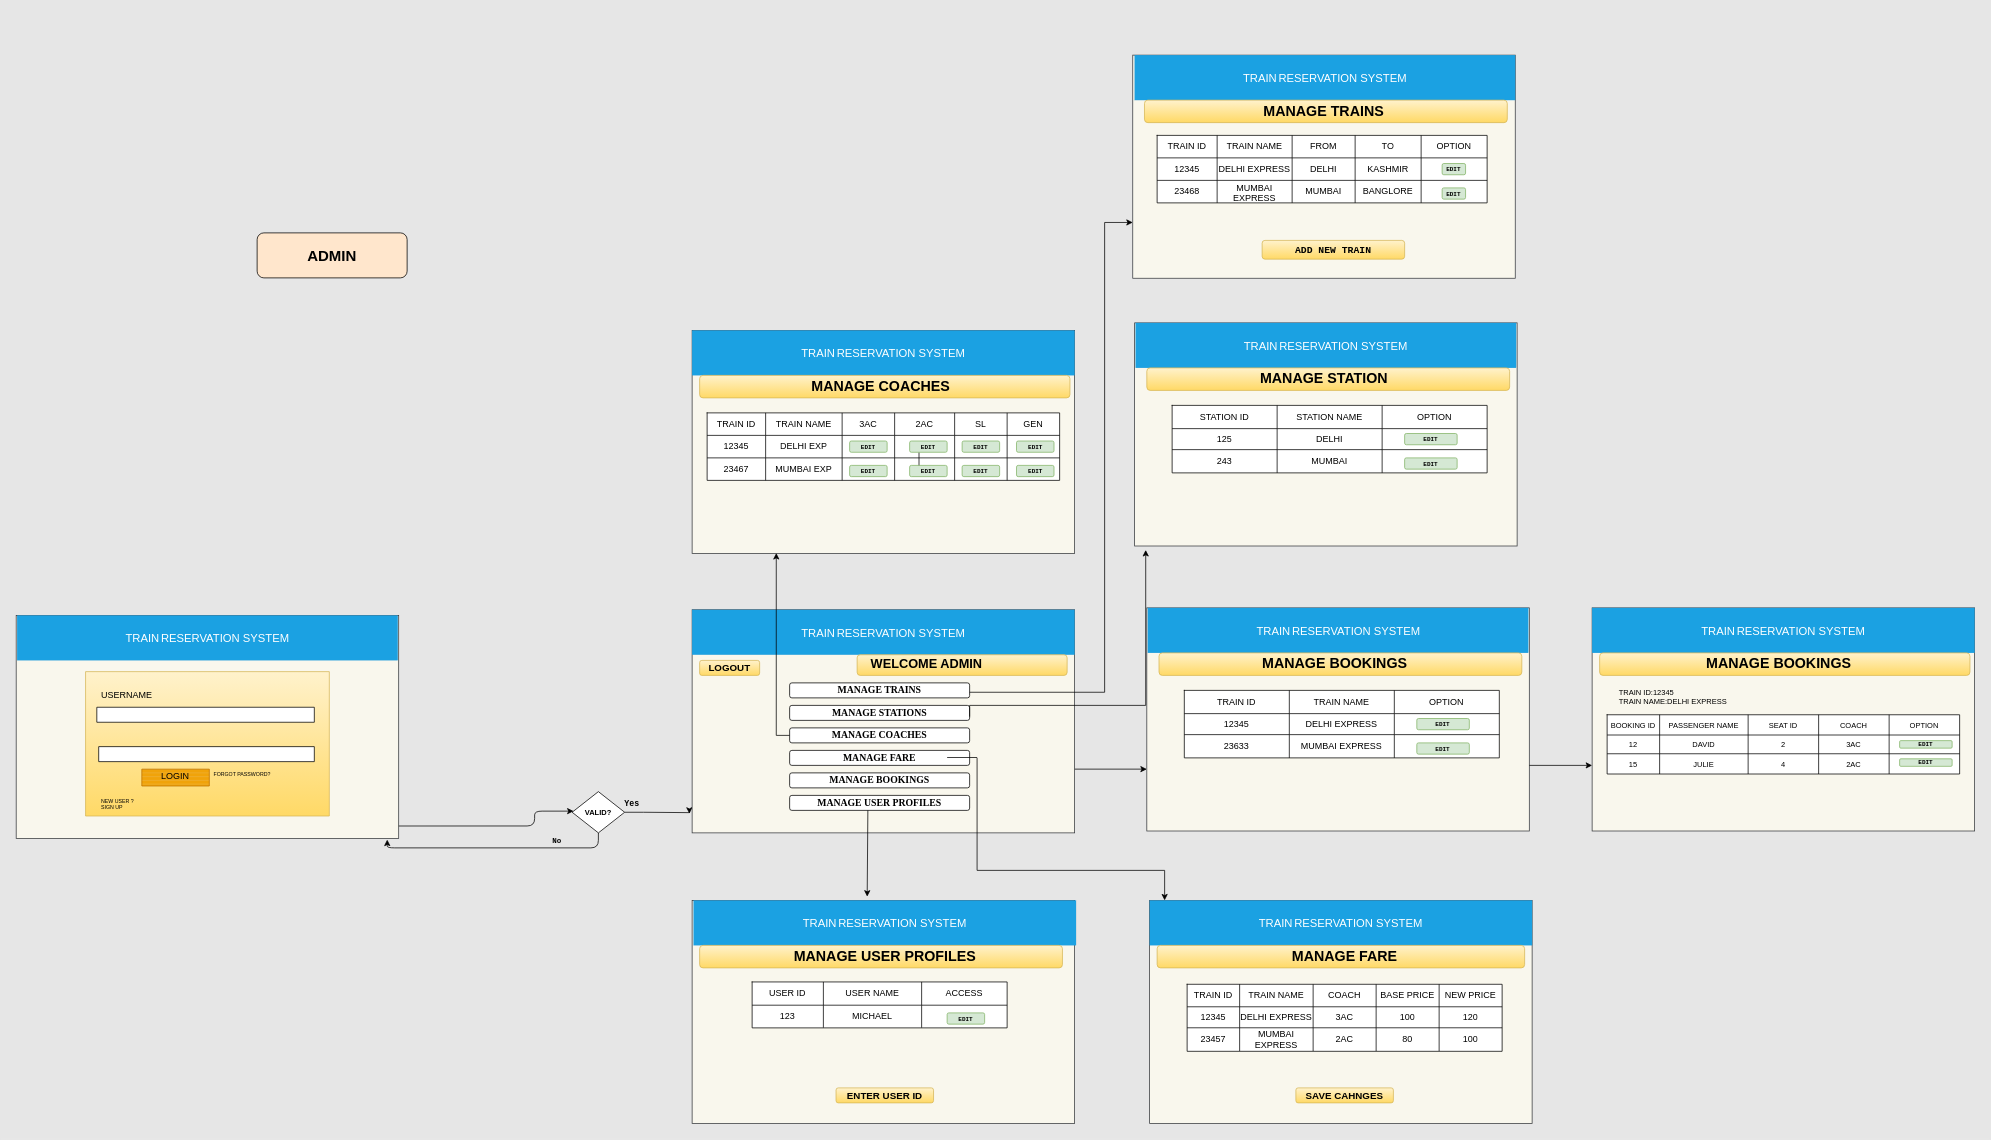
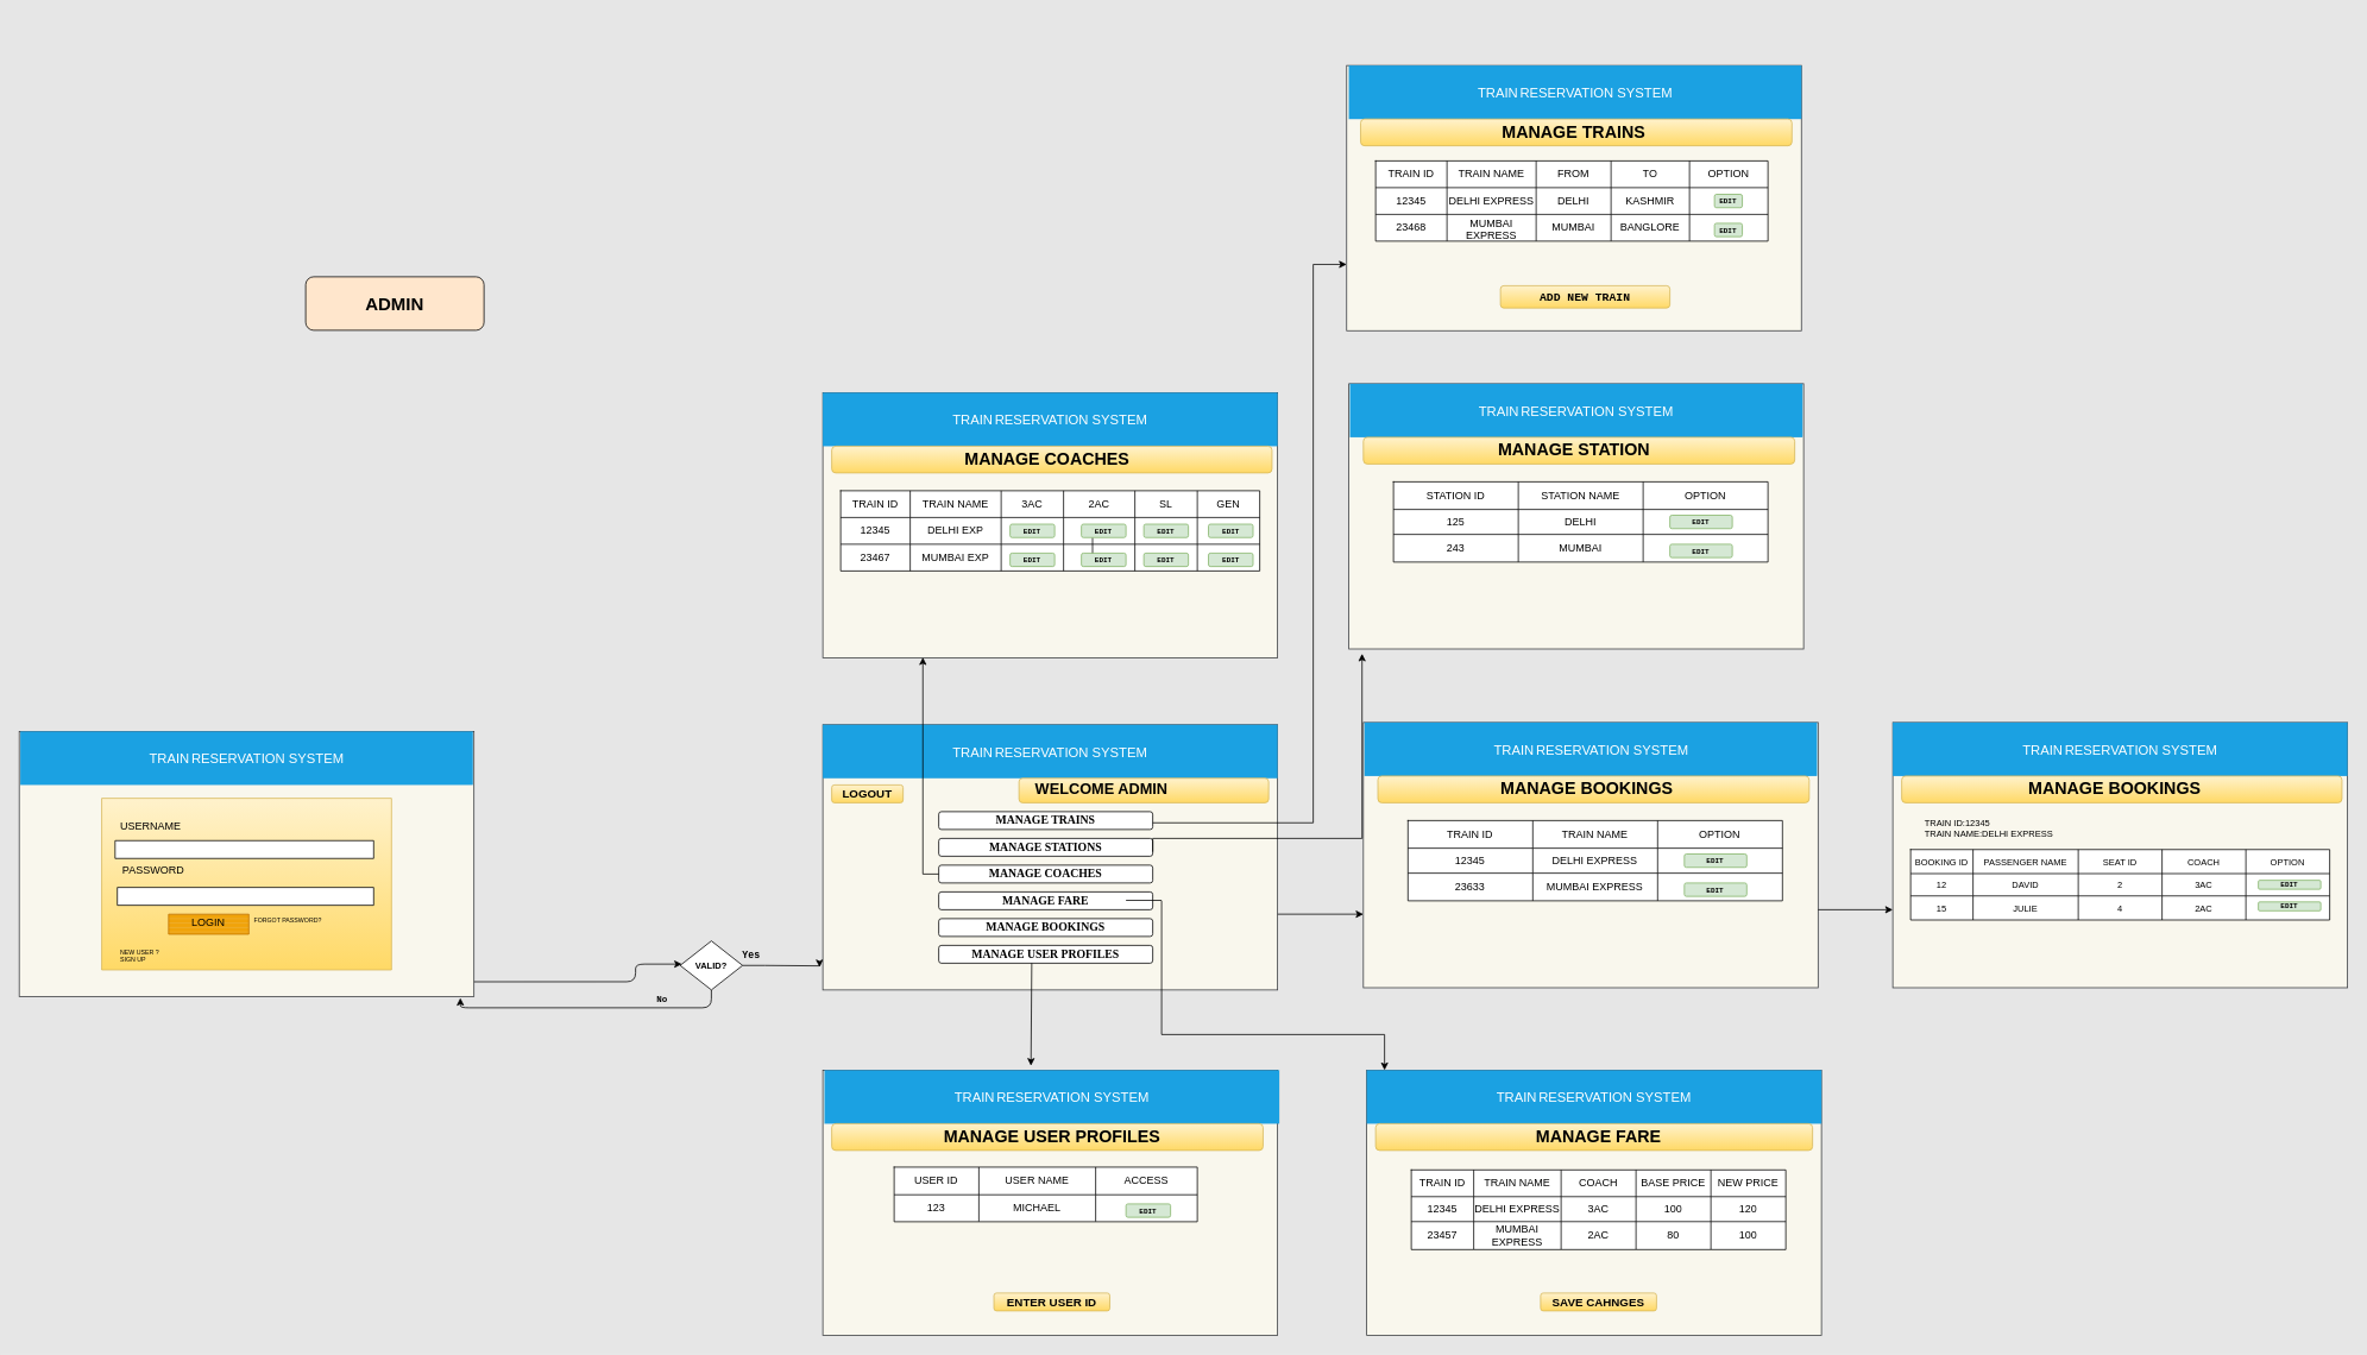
+ <mxCell id="78" value="PASSWORD" style="text;strokeColor=none;fillColor=none;spacingLeft=4;spacingRight=4;overflow=hidden;rotatable=0;points=[[0,0.5],[1,0.5]];portConstraint=eastwest;fontSize=12;" vertex="1" parent="1"><mxGeometry x="130.75" y="962.5" width="95" height="30" as="geometry" /></mxCell>
